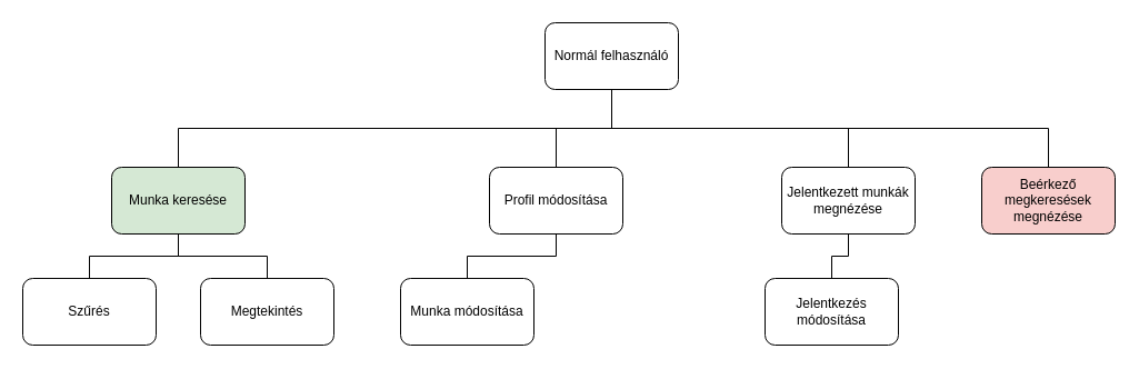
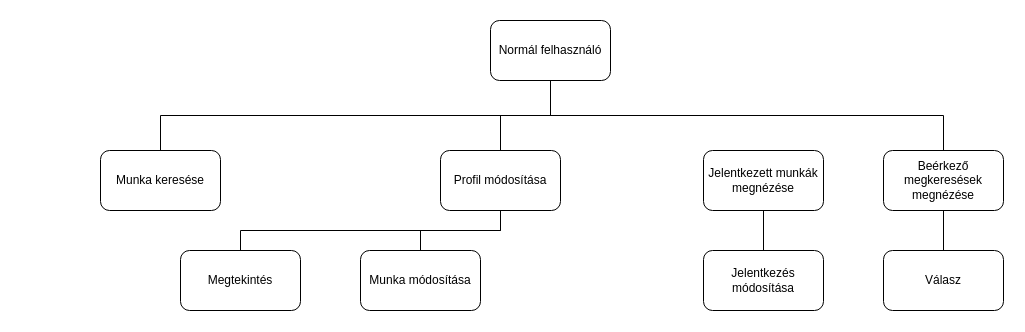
- <mxCell id="7" style="edgeStyle=orthogonalEdgeStyle;rounded=0;orthogonalLoop=1;jettySize=auto;html=1;exitX=0.5;exitY=0;exitDx=0;exitDy=0;endArrow=none;endFill=0;" edge="1" parent="1" source="9" target="3"><mxGeometry relative="1" as="geometry" /></mxCell>
- <mxCell id="4" value="Munka keresése" style="rounded=1;whiteSpace=wrap;html=1;fillColor=#d5e8d4;" vertex="1" parent="1"><mxGeometry x="100" y="150" width="120" height="60" as="geometry" /></mxCell>
+ <mxCell id="4" value="Munka keresése" style="rounded=1;whiteSpace=wrap;html=1;" vertex="1" parent="1"><mxGeometry x="100" y="150" width="120" height="60" as="geometry" /></mxCell>
- <mxCell id="11" value="Beérkező megkeresések megnézése" style="rounded=1;whiteSpace=wrap;html=1;fillColor=#f8cecc;" vertex="1" parent="1"><mxGeometry x="883" y="150" width="120" height="60" as="geometry" /></mxCell>
+ <mxCell id="11" value="Beérkező megkeresések megnézése" style="rounded=1;whiteSpace=wrap;html=1;" vertex="1" parent="1"><mxGeometry x="883" y="150" width="120" height="60" as="geometry" /></mxCell>
- <mxCell id="17" style="edgeStyle=orthogonalEdgeStyle;rounded=0;orthogonalLoop=1;jettySize=auto;html=1;exitX=0.5;exitY=0;exitDx=0;exitDy=0;endArrow=none;endFill=0;" edge="1" parent="1" source="18" target="4"><mxGeometry relative="1" as="geometry" /></mxCell>
- <mxCell id="19" style="edgeStyle=orthogonalEdgeStyle;rounded=0;orthogonalLoop=1;jettySize=auto;html=1;exitX=0.5;exitY=0;exitDx=0;exitDy=0;endArrow=none;endFill=0;" edge="1" parent="1" source="20" target="4"><mxGeometry relative="1" as="geometry" /></mxCell>
+ <mxCell id="19" style="edgeStyle=orthogonalEdgeStyle;rounded=0;orthogonalLoop=1;jettySize=auto;html=1;exitX=0.5;exitY=0;exitDx=0;exitDy=0;endArrow=none;endFill=0;" edge="1" parent="1" source="20" target="6"><mxGeometry relative="1" as="geometry" /></mxCell>
+ <mxCell id="13" style="edgeStyle=orthogonalEdgeStyle;rounded=0;orthogonalLoop=1;jettySize=auto;html=1;exitX=0.5;exitY=0;exitDx=0;exitDy=0;entryX=0.5;entryY=1;entryDx=0;entryDy=0;endArrow=none;endFill=0;" edge="1" parent="1" source="14" target="11"><mxGeometry relative="1" as="geometry" /></mxCell>
- <mxCell id="18" value="Szűrés" style="rounded=1;whiteSpace=wrap;html=1;" vertex="1" parent="1"><mxGeometry x="20" y="250" width="120" height="60" as="geometry" /></mxCell>
- <mxCell id="12" value="Jelentkezés módosítása" style="rounded=1;whiteSpace=wrap;html=1;" vertex="1" parent="1"><mxGeometry x="688" y="250" width="120" height="60" as="geometry" /></mxCell>
+ <mxCell id="12" value="Jelentkezés módosítása" style="rounded=1;whiteSpace=wrap;html=1;" vertex="1" parent="1"><mxGeometry x="703" y="250" width="120" height="60" as="geometry" /></mxCell>
+ <mxCell id="14" value="Válasz" style="rounded=1;whiteSpace=wrap;html=1;" vertex="1" parent="1"><mxGeometry x="883" y="250" width="120" height="60" as="geometry" /></mxCell>
